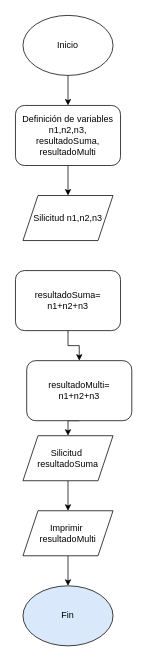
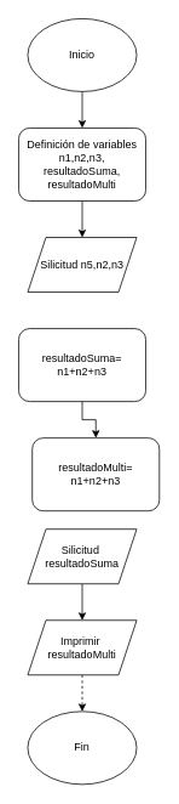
- <mxCell id="7" value="Silicitud n1,n2,n3" style="shape=parallelogram;perimeter=parallelogramPerimeter;whiteSpace=wrap;html=1;fixedSize=1;" vertex="1" parent="1"><mxGeometry x="30" y="260" width="120" height="60" as="geometry" /></mxCell>
+ <mxCell id="7" value="Silicitud n5,n2,n3" style="shape=parallelogram;perimeter=parallelogramPerimeter;whiteSpace=wrap;html=1;fixedSize=1;" vertex="1" parent="1"><mxGeometry x="30" y="260" width="120" height="60" as="geometry" /></mxCell>
- <mxCell id="10" style="edgeStyle=orthogonalEdgeStyle;rounded=0;orthogonalLoop=1;jettySize=auto;html=1;exitX=0.5;exitY=1;exitDx=0;exitDy=0;entryX=0.5;entryY=0;entryDx=0;entryDy=0;" edge="1" parent="1" source="11" target="13"><mxGeometry relative="1" as="geometry" /></mxCell>
- <mxCell id="14" style="edgeStyle=orthogonalEdgeStyle;rounded=0;orthogonalLoop=1;jettySize=auto;html=1;exitX=0.5;exitY=1;exitDx=0;exitDy=0;" edge="1" parent="1" source="15" target="4"><mxGeometry relative="1" as="geometry" /></mxCell>
+ <mxCell id="14" style="edgeStyle=orthogonalEdgeStyle;rounded=0;orthogonalLoop=1;jettySize=auto;html=1;exitX=0.5;exitY=1;exitDx=0;exitDy=0;dashed=1;" edge="1" parent="1" source="15" target="4"><mxGeometry relative="1" as="geometry" /></mxCell>
- <mxCell id="4" value="Fin" style="ellipse;whiteSpace=wrap;html=1;fillColor=#dae8fc;" vertex="1" parent="1"><mxGeometry x="30" y="780" width="120" height="80" as="geometry" /></mxCell>
+ <mxCell id="4" value="Fin" style="ellipse;whiteSpace=wrap;html=1;" vertex="1" parent="1"><mxGeometry x="30" y="780" width="120" height="80" as="geometry" /></mxCell>
